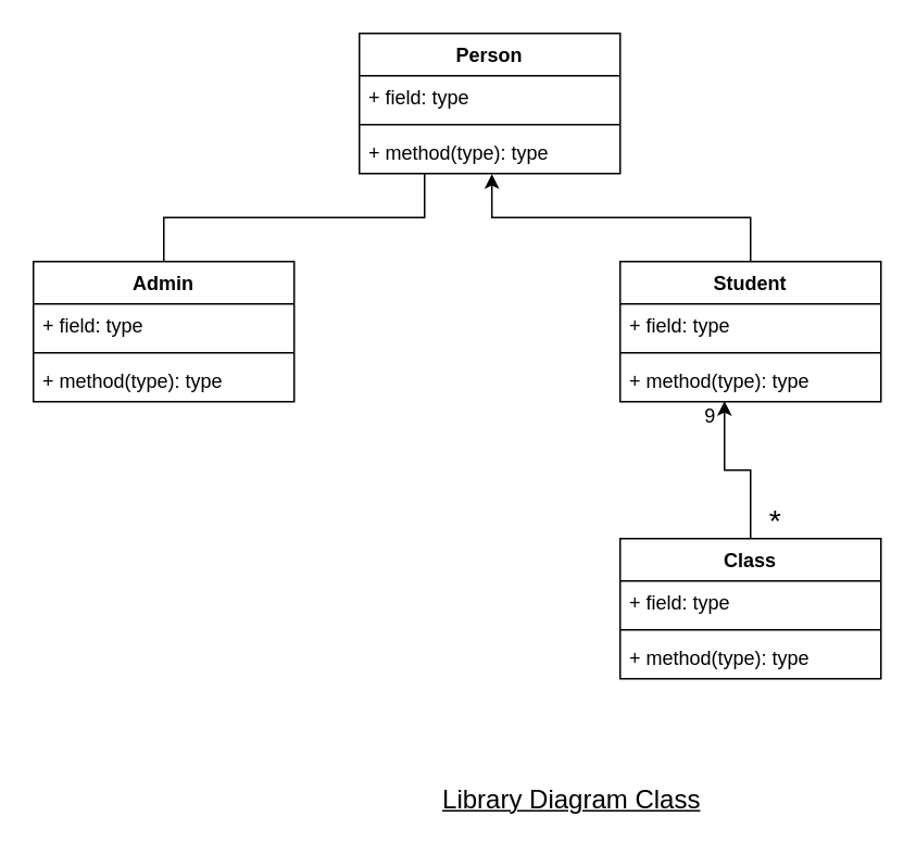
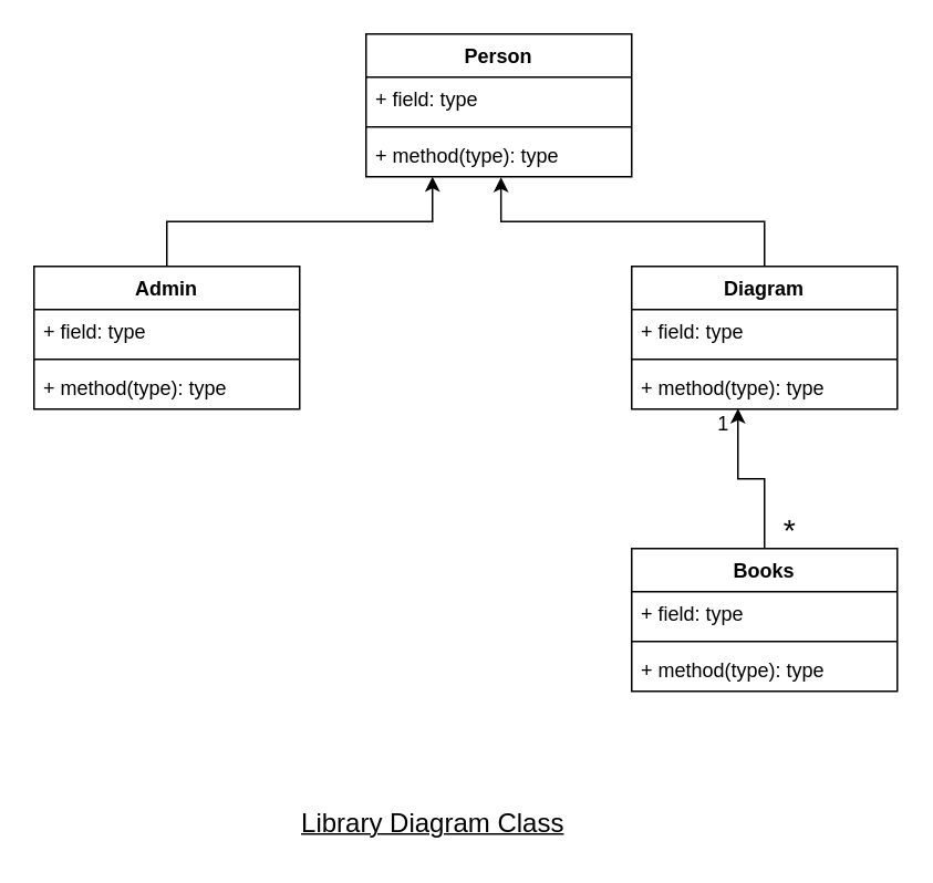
- <mxCell id="10" style="edgeStyle=orthogonalEdgeStyle;rounded=0;orthogonalLoop=1;jettySize=auto;html=1;exitX=0.5;exitY=0;exitDx=0;exitDy=0;entryX=0.25;entryY=1;entryDx=0;entryDy=0;endArrow=none;" edge="1" parent="1" source="11" target="15"><mxGeometry relative="1" as="geometry"><mxPoint x="270" y="110" as="targetPoint" /></mxGeometry></mxCell>
+ <mxCell id="10" style="edgeStyle=orthogonalEdgeStyle;rounded=0;orthogonalLoop=1;jettySize=auto;html=1;exitX=0.5;exitY=0;exitDx=0;exitDy=0;entryX=0.25;entryY=1;entryDx=0;entryDy=0;" edge="1" parent="1" source="11" target="15"><mxGeometry relative="1" as="geometry"><mxPoint x="270" y="110" as="targetPoint" /></mxGeometry></mxCell>
- <mxCell id="2" value="Student" style="swimlane;fontStyle=1;align=center;verticalAlign=top;childLayout=stackLayout;horizontal=1;startSize=26;horizontalStack=0;resizeParent=1;resizeParentMax=0;resizeLast=0;collapsible=1;marginBottom=0;whiteSpace=wrap;html=1;" vertex="1" parent="1"><mxGeometry x="380" y="160" width="160" height="86" as="geometry" /></mxCell>
+ <mxCell id="2" value="Diagram" style="swimlane;fontStyle=1;align=center;verticalAlign=top;childLayout=stackLayout;horizontal=1;startSize=26;horizontalStack=0;resizeParent=1;resizeParentMax=0;resizeLast=0;collapsible=1;marginBottom=0;whiteSpace=wrap;html=1;" vertex="1" parent="1"><mxGeometry x="380" y="160" width="160" height="86" as="geometry" /></mxCell>
- <mxCell id="21" value="9" style="text;html=1;align=center;verticalAlign=middle;resizable=0;points=[];autosize=1;strokeColor=none;fillColor=none;" vertex="1" parent="1"><mxGeometry x="420" y="240" width="30" height="30" as="geometry" /></mxCell>
+ <mxCell id="21" value="1" style="text;html=1;align=center;verticalAlign=middle;resizable=0;points=[];autosize=1;strokeColor=none;fillColor=none;" vertex="1" parent="1"><mxGeometry x="420" y="240" width="30" height="30" as="geometry" /></mxCell>
- <mxCell id="6" value="Class" style="swimlane;fontStyle=1;align=center;verticalAlign=top;childLayout=stackLayout;horizontal=1;startSize=26;horizontalStack=0;resizeParent=1;resizeParentMax=0;resizeLast=0;collapsible=1;marginBottom=0;whiteSpace=wrap;html=1;" vertex="1" parent="1"><mxGeometry x="380" y="330" width="160" height="86" as="geometry" /></mxCell>
+ <mxCell id="6" value="Books" style="swimlane;fontStyle=1;align=center;verticalAlign=top;childLayout=stackLayout;horizontal=1;startSize=26;horizontalStack=0;resizeParent=1;resizeParentMax=0;resizeLast=0;collapsible=1;marginBottom=0;whiteSpace=wrap;html=1;" vertex="1" parent="1"><mxGeometry x="380" y="330" width="160" height="86" as="geometry" /></mxCell>
- <mxCell id="23" value="&lt;u&gt;&lt;font style=&quot;font-size: 16px;&quot;&gt;Library Diagram Class&lt;/font&gt;&lt;/u&gt;" style="text;html=1;align=center;verticalAlign=middle;resizable=0;points=[];autosize=1;strokeColor=none;fillColor=none;" vertex="1" parent="1"><mxGeometry x="260" y="475" width="180" height="30" as="geometry" /></mxCell>
+ <mxCell id="23" value="&lt;u&gt;&lt;font style=&quot;font-size: 16px;&quot;&gt;Library Diagram Class&lt;/font&gt;&lt;/u&gt;" style="text;html=1;align=center;verticalAlign=middle;resizable=0;points=[];autosize=1;strokeColor=none;fillColor=none;" vertex="1" parent="1"><mxGeometry x="170" y="480" width="180" height="30" as="geometry" /></mxCell>
